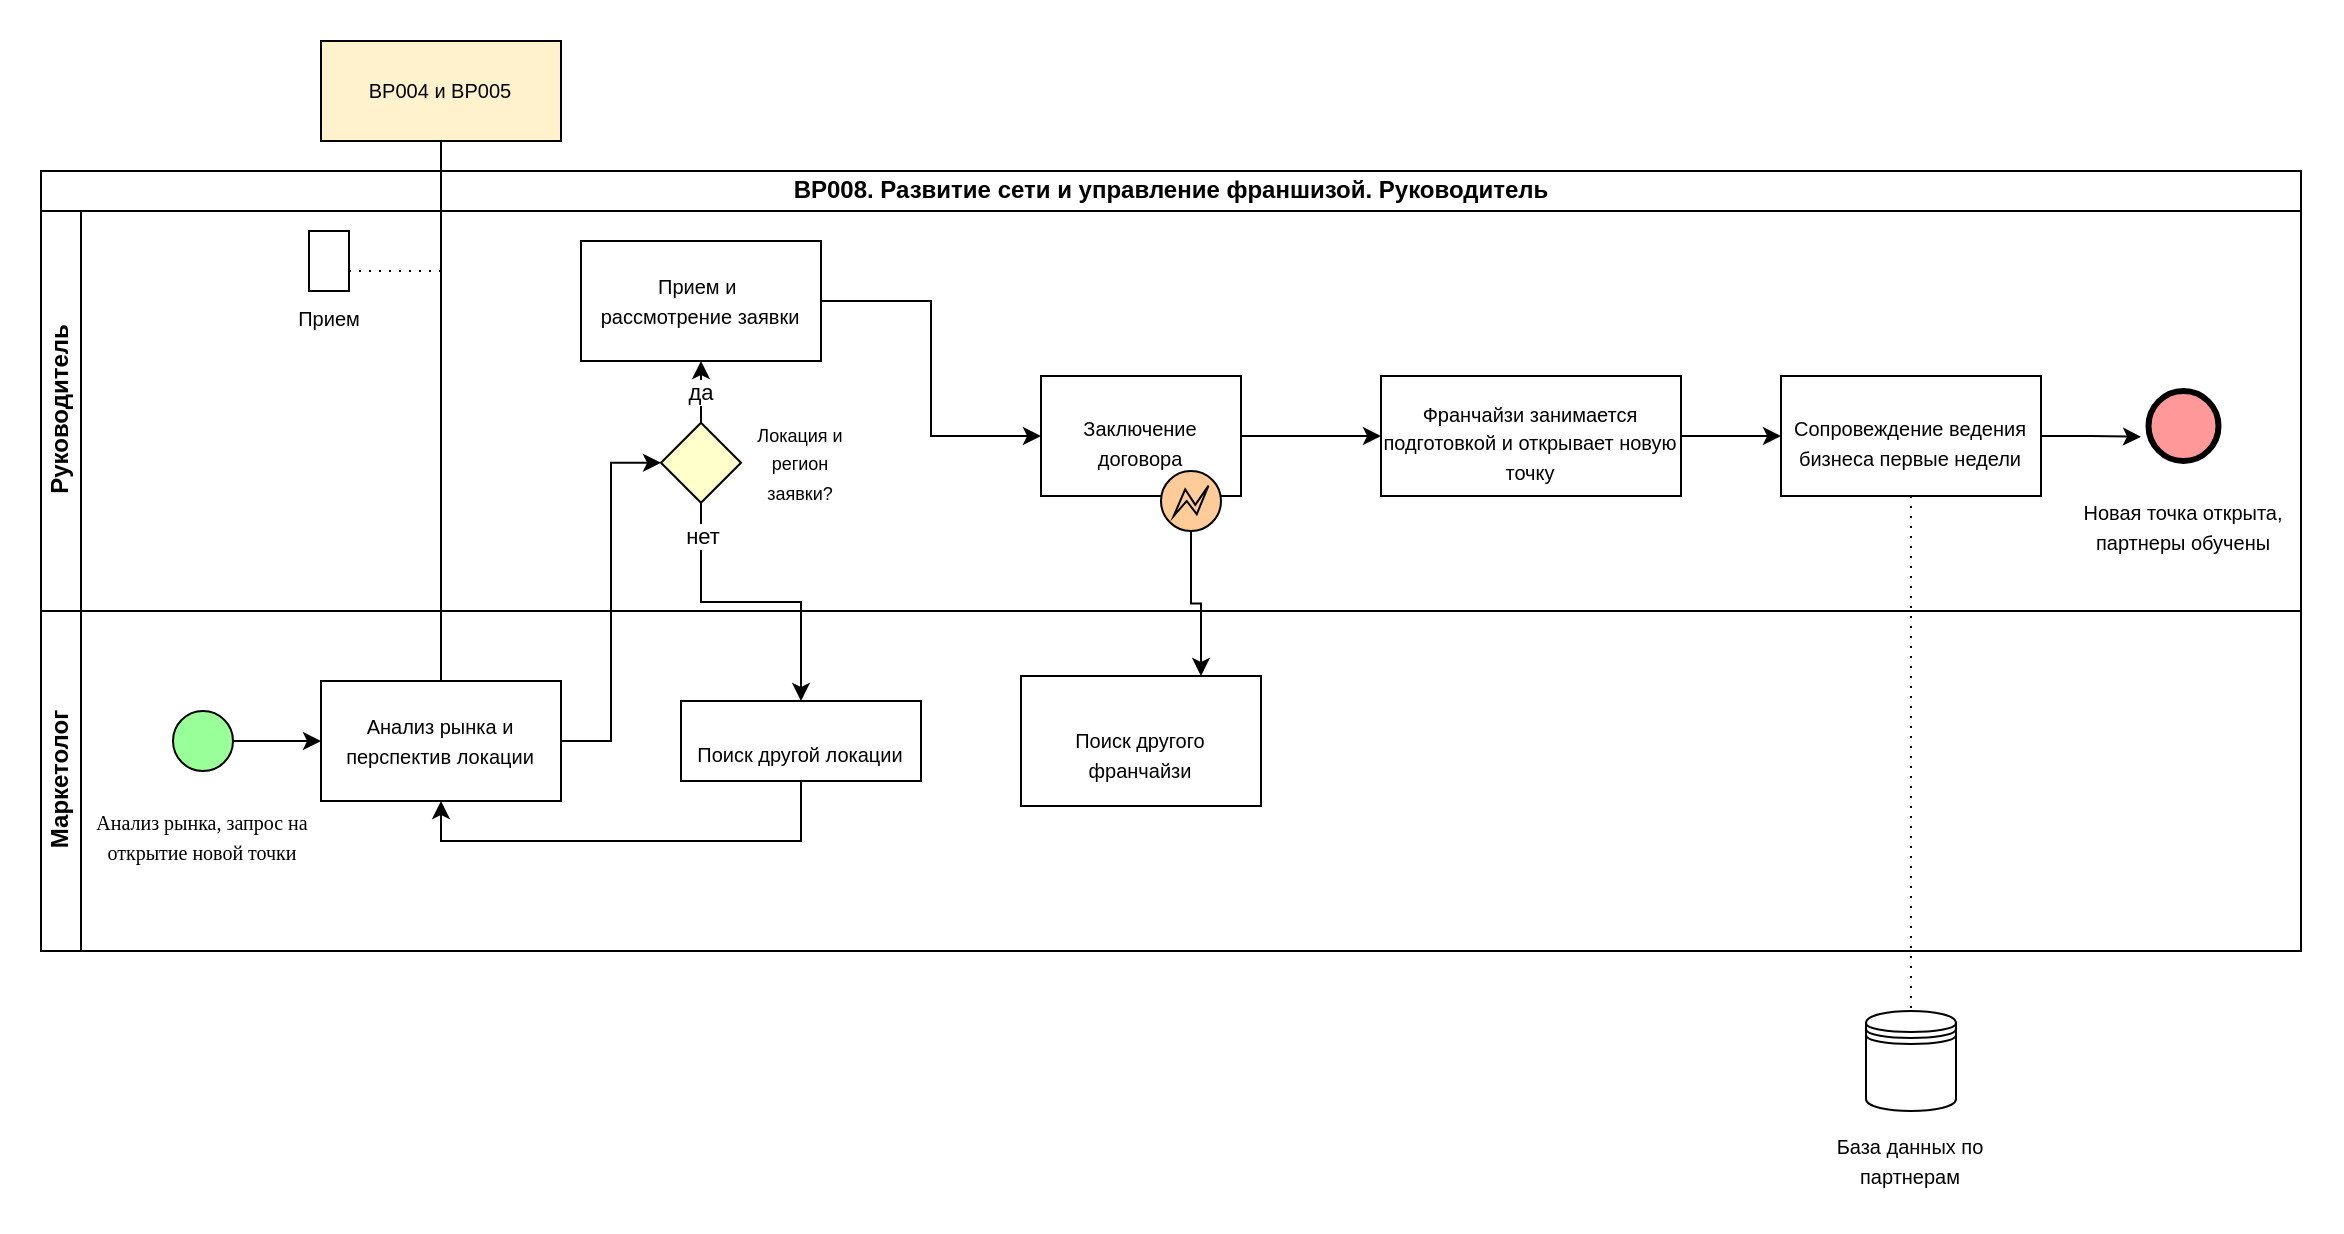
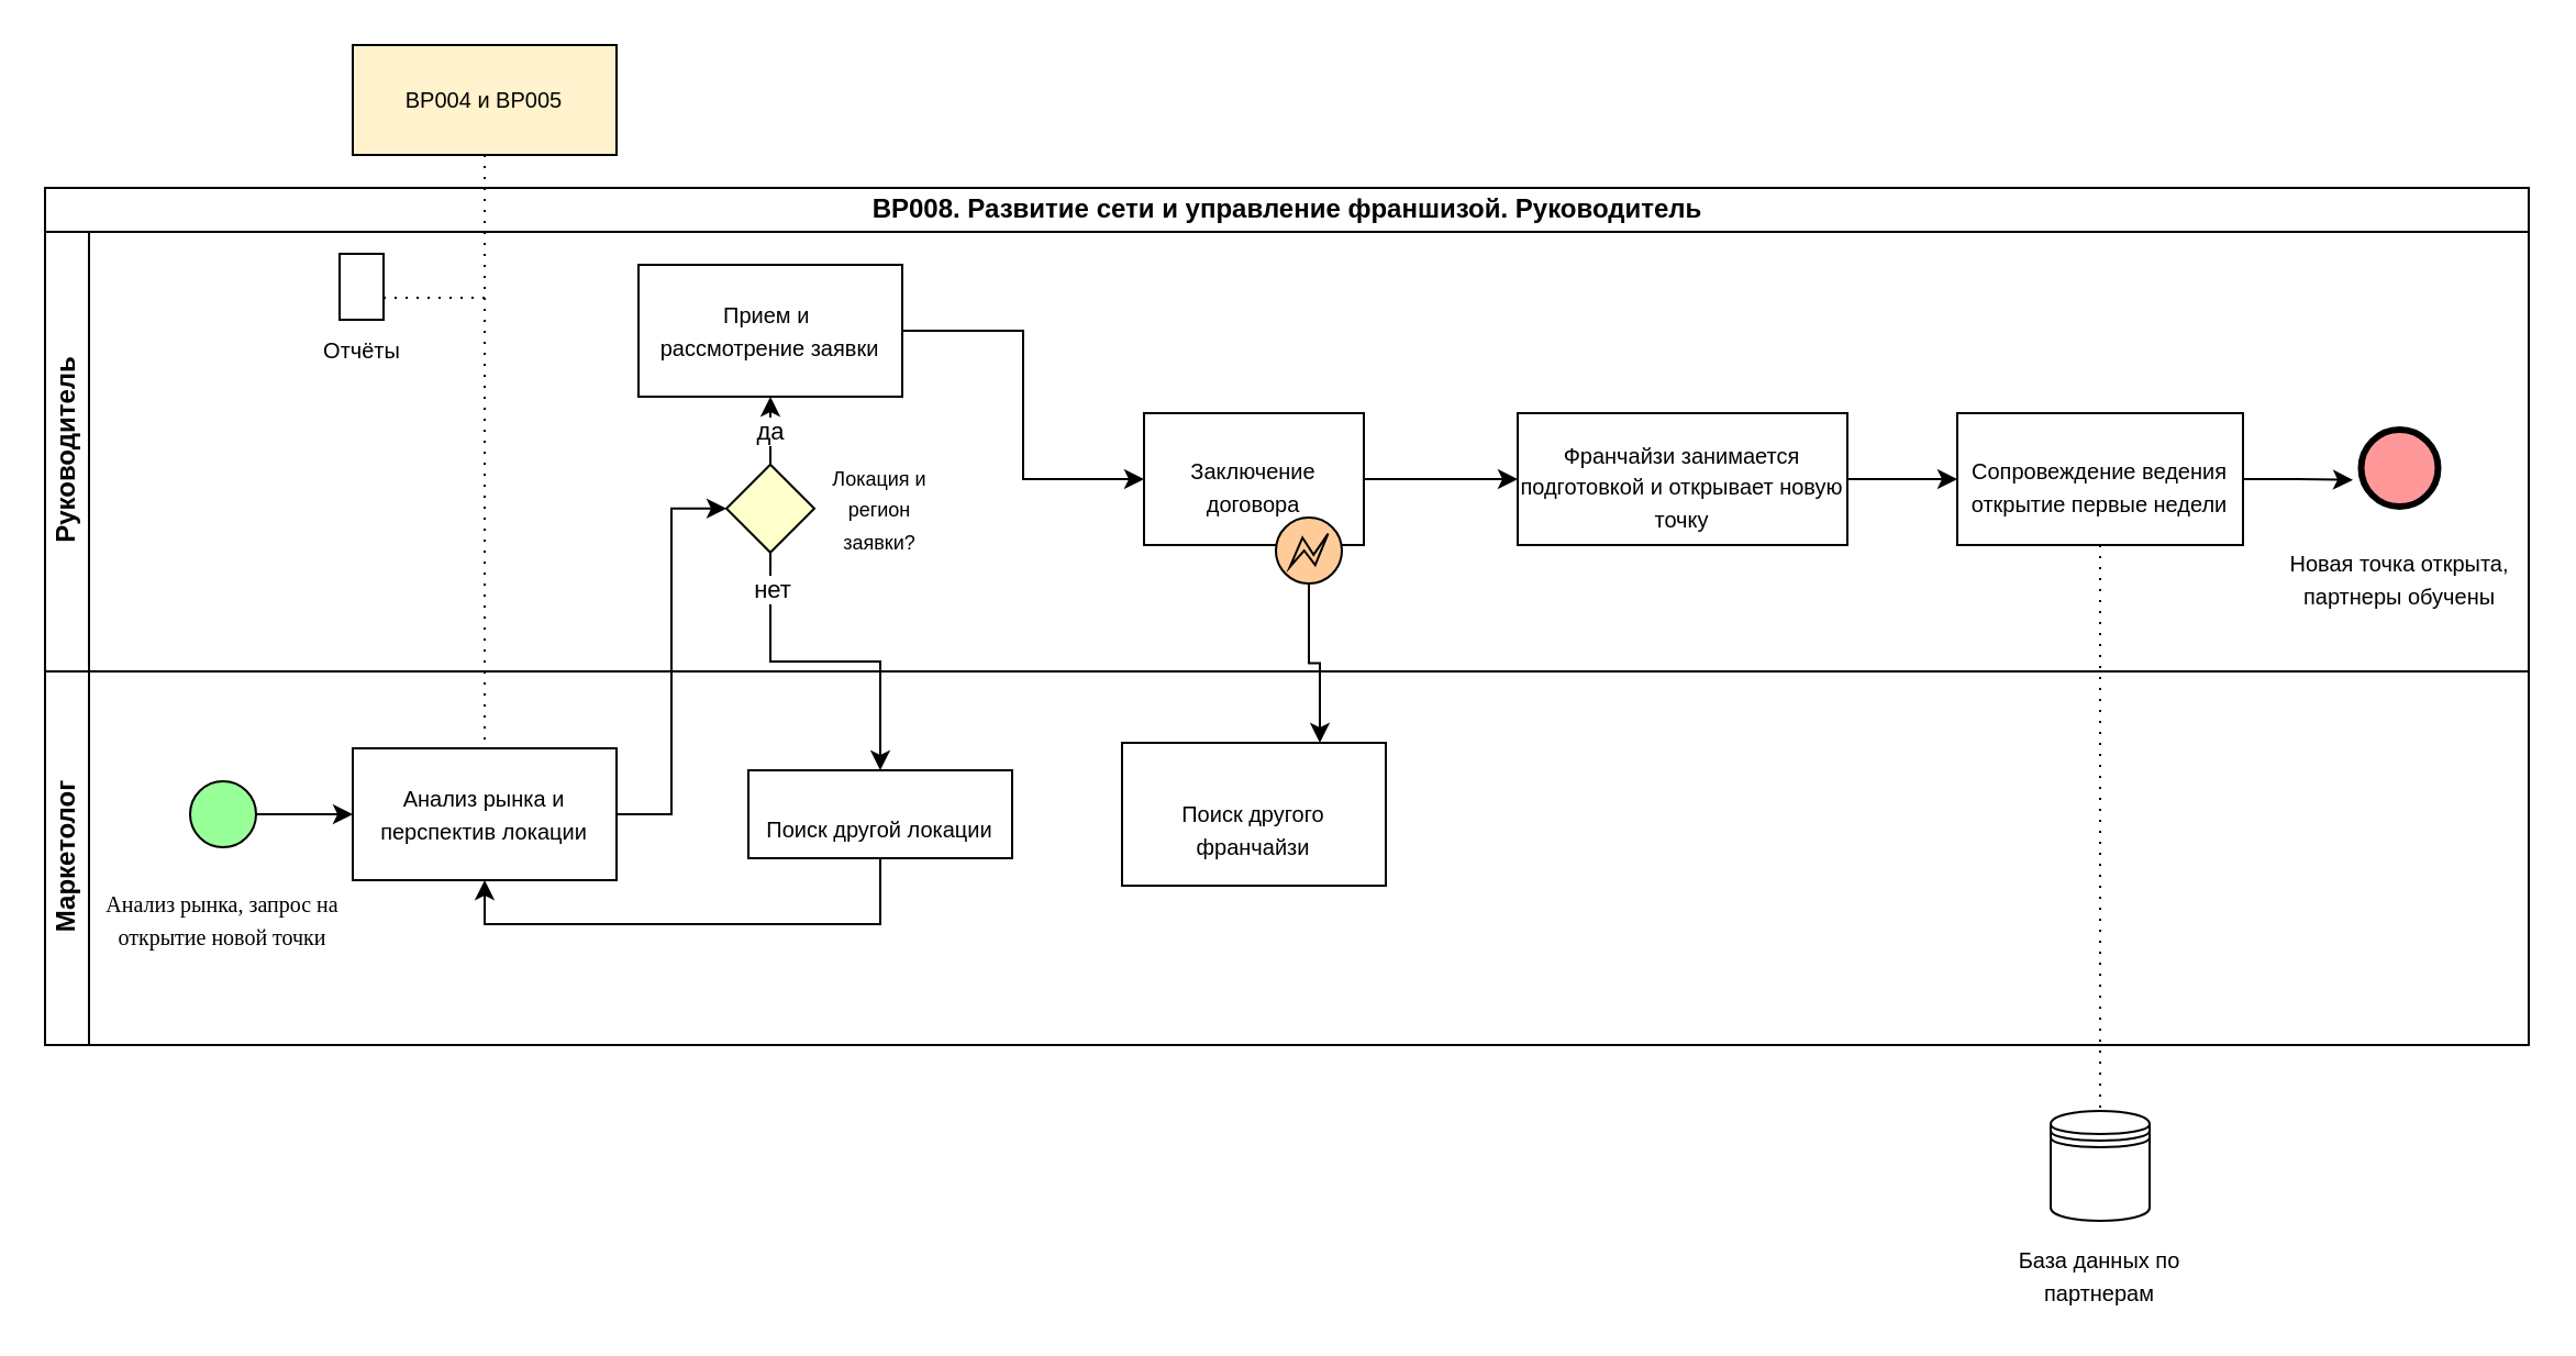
- <mxCell id="7" value="&lt;font style=&quot;font-size: 10px;&quot;&gt;Прием&lt;/font&gt;" style="shape=mxgraph.bpmn.data2;labelPosition=center;verticalLabelPosition=bottom;align=center;verticalAlign=top;size=5;html=1;" vertex="1" parent="3"><mxGeometry x="134" y="10" width="20" height="30" as="geometry" /></mxCell>
+ <mxCell id="7" value="&lt;font style=&quot;font-size: 10px;&quot;&gt;Отчёты&lt;/font&gt;" style="shape=mxgraph.bpmn.data2;labelPosition=center;verticalLabelPosition=bottom;align=center;verticalAlign=top;size=5;html=1;" vertex="1" parent="3"><mxGeometry x="134" y="10" width="20" height="30" as="geometry" /></mxCell>
- <mxCell id="36" style="edgeStyle=orthogonalEdgeStyle;rounded=0;orthogonalLoop=1;jettySize=auto;html=1;exitX=0.5;exitY=1;exitDx=0;exitDy=0;entryX=0.5;entryY=0;entryDx=0;entryDy=0;entryPerimeter=0;endArrow=none;startFill=0;dashed=0;dashPattern=1 4;" edge="1" parent="1" source="35" target="24"><mxGeometry relative="1" as="geometry" /></mxCell>
+ <mxCell id="36" style="edgeStyle=orthogonalEdgeStyle;rounded=0;orthogonalLoop=1;jettySize=auto;html=1;exitX=0.5;exitY=1;exitDx=0;exitDy=0;entryX=0.5;entryY=0;entryDx=0;entryDy=0;entryPerimeter=0;endArrow=none;startFill=0;dashed=1;dashPattern=1 4;" edge="1" parent="1" source="35" target="24"><mxGeometry relative="1" as="geometry" /></mxCell>
- <mxCell id="18" value="&lt;span style=&quot;font-size: 10px;&quot;&gt;Сопровеждение ведения бизнеса первые недели&lt;/span&gt;" style="points=[[0.25,0,0],[0.5,0,0],[0.75,0,0],[1,0.25,0],[1,0.5,0],[1,0.75,0],[0.75,1,0],[0.5,1,0],[0.25,1,0],[0,0.75,0],[0,0.5,0],[0,0.25,0]];shape=mxgraph.bpmn.task2;whiteSpace=wrap;rectStyle=rounded;size=10;html=1;container=1;expand=0;collapsible=0;taskMarker=user;spacingBottom=-7;" vertex="1" parent="3"><mxGeometry x="870" y="82.5" width="130" height="60" as="geometry" /></mxCell>
+ <mxCell id="18" value="&lt;span style=&quot;font-size: 10px;&quot;&gt;Сопровеждение ведения открытие первые недели&lt;/span&gt;" style="points=[[0.25,0,0],[0.5,0,0],[0.75,0,0],[1,0.25,0],[1,0.5,0],[1,0.75,0],[0.75,1,0],[0.5,1,0],[0.25,1,0],[0,0.75,0],[0,0.5,0],[0,0.25,0]];shape=mxgraph.bpmn.task2;whiteSpace=wrap;rectStyle=rounded;size=10;html=1;container=1;expand=0;collapsible=0;taskMarker=user;spacingBottom=-7;" vertex="1" parent="3"><mxGeometry x="870" y="82.5" width="130" height="60" as="geometry" /></mxCell>
